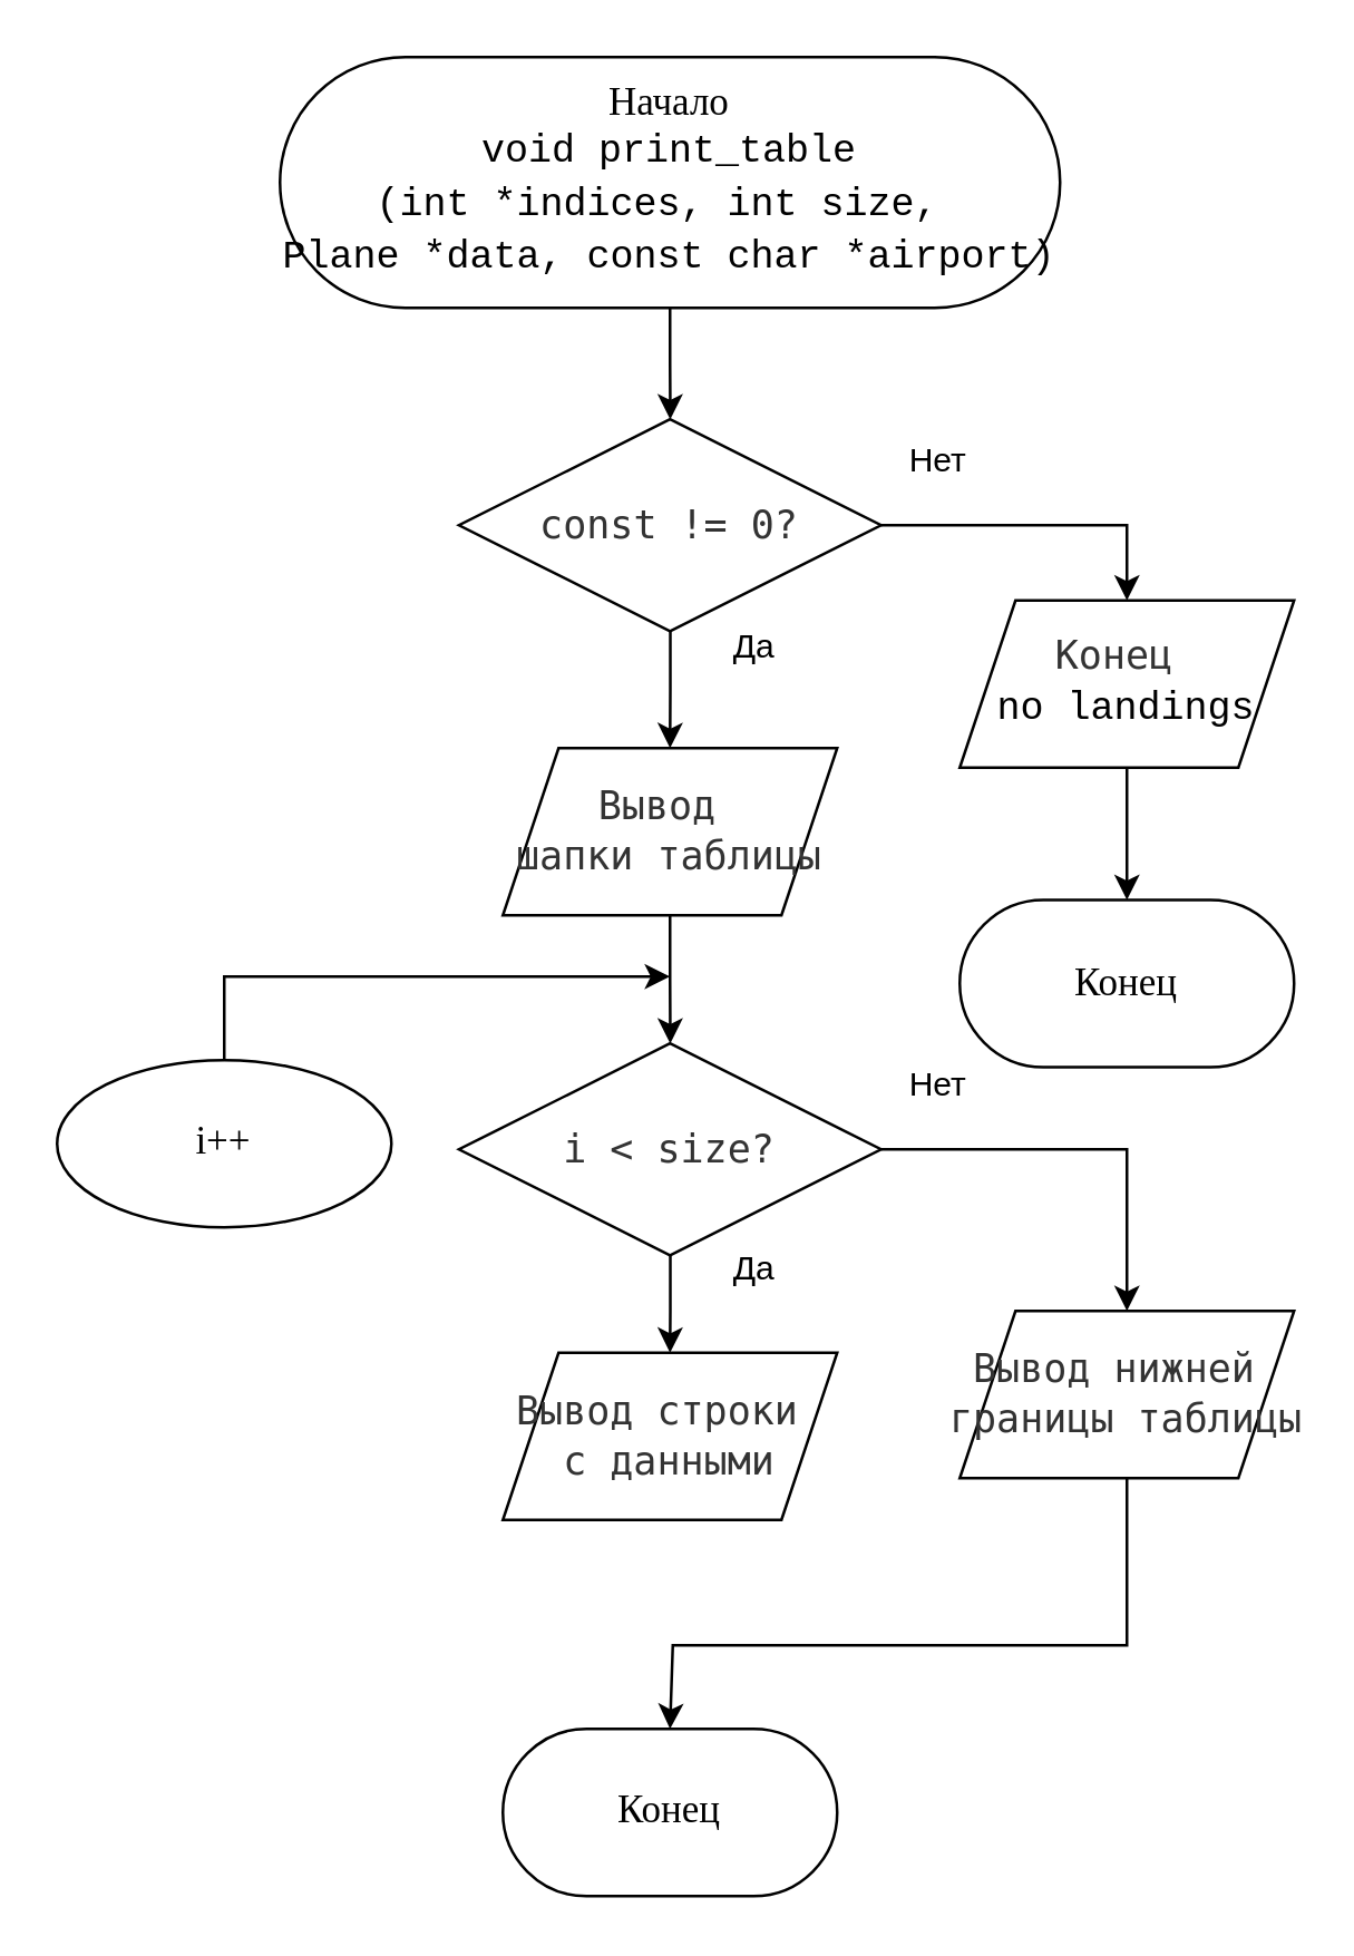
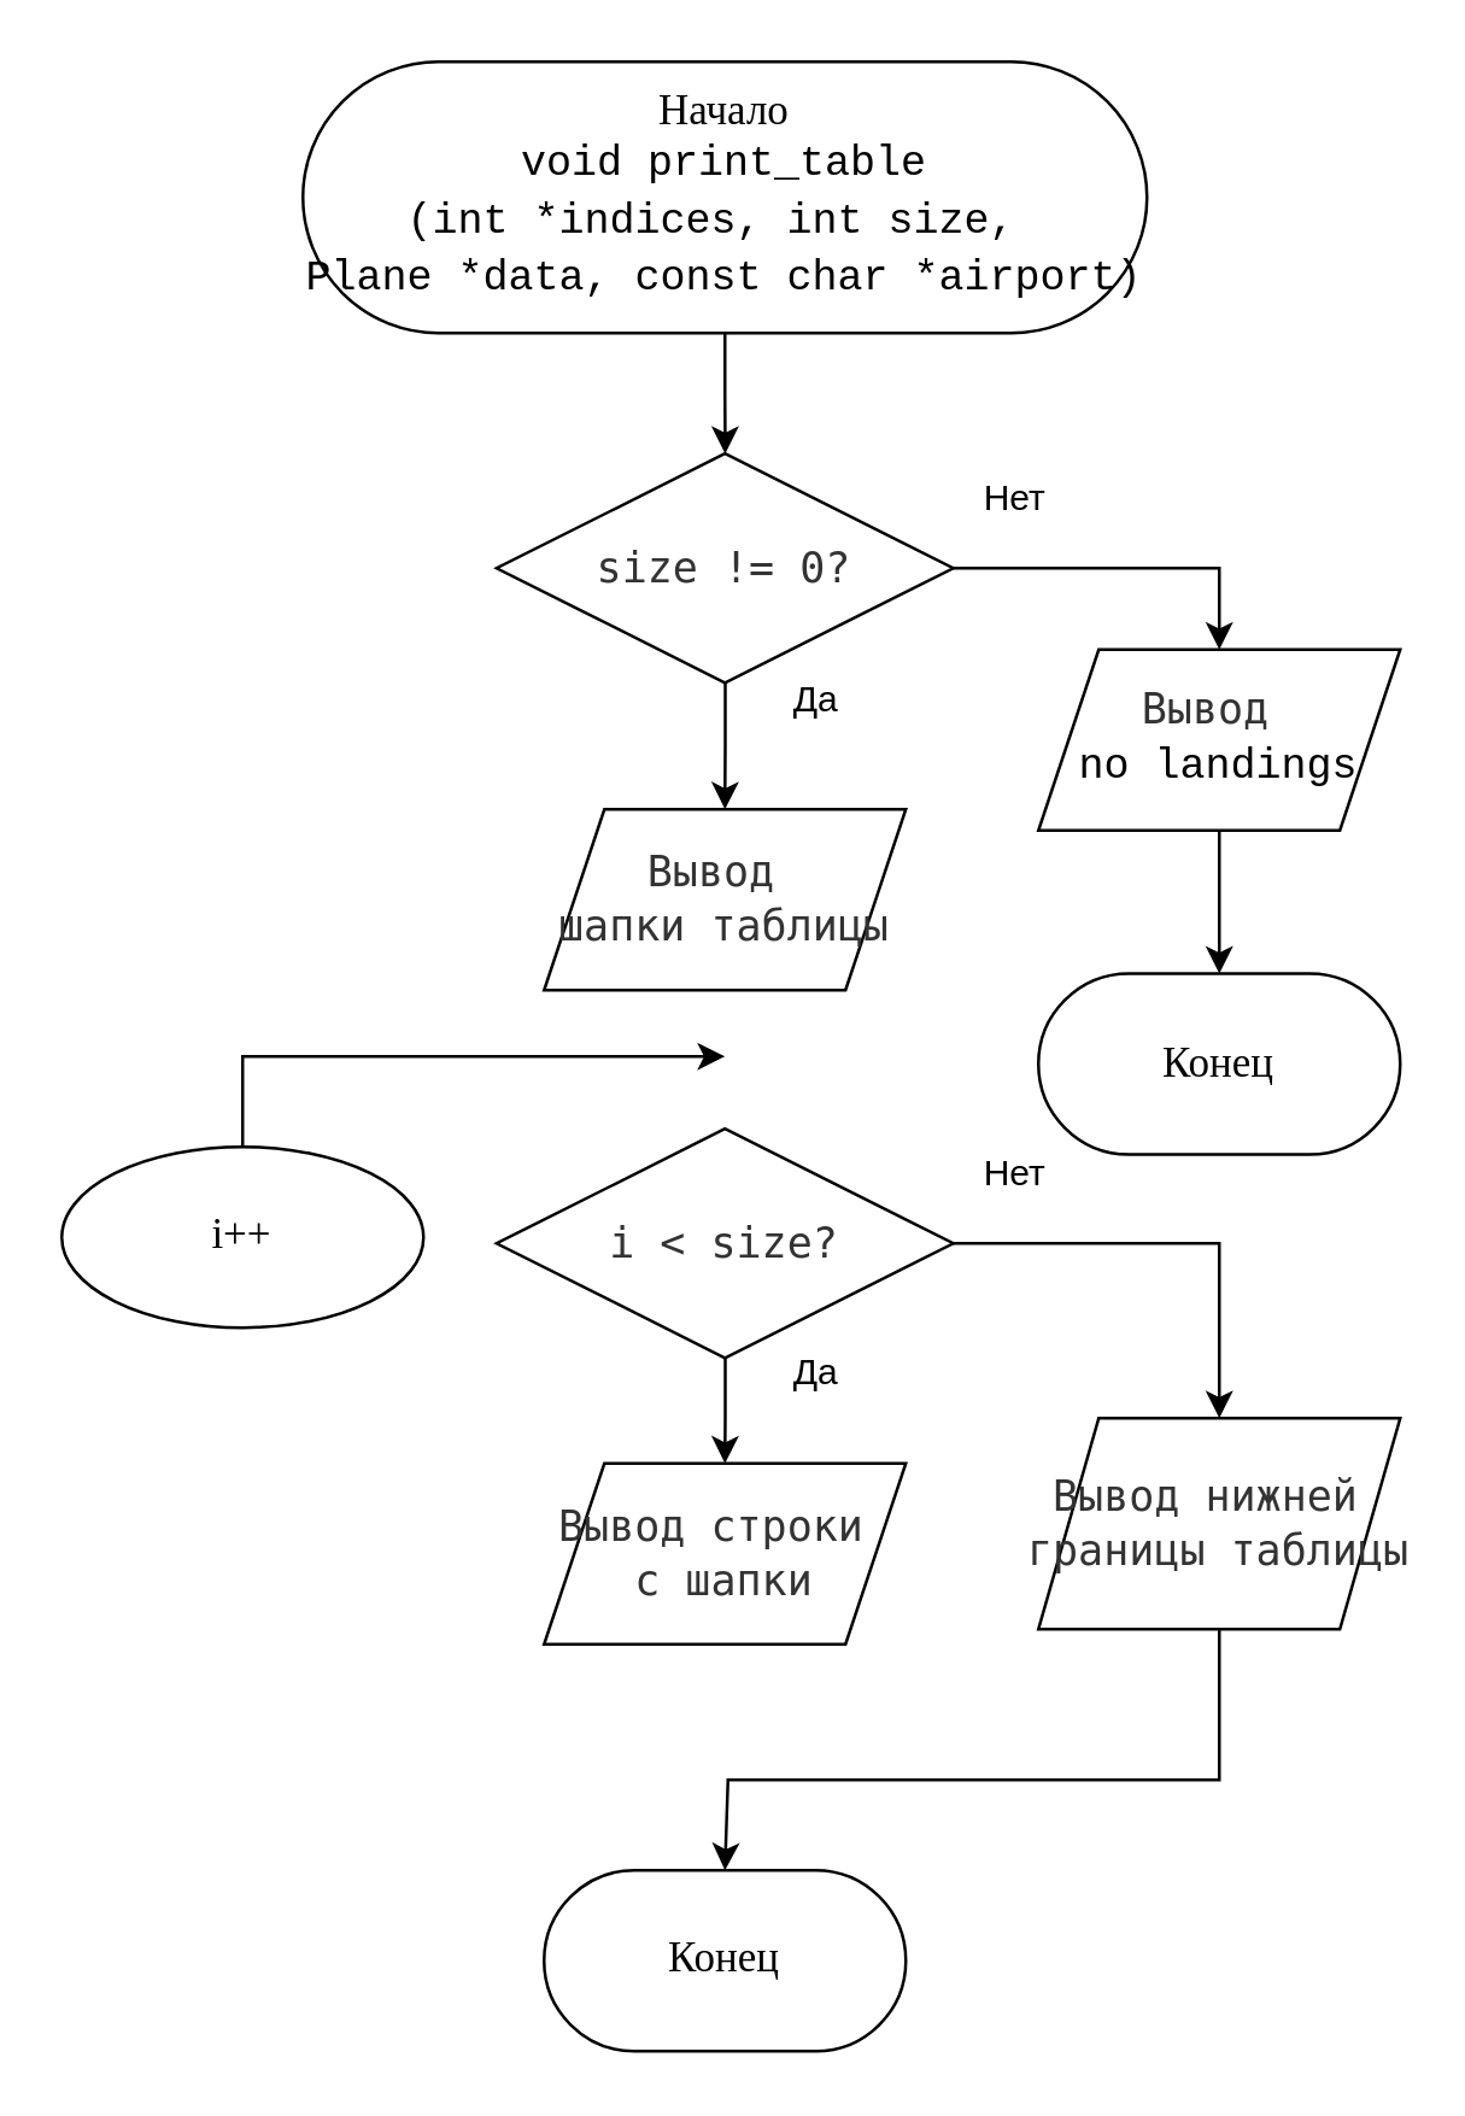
- <mxCell id="5" value="&lt;div style=&quot;line-height: 19px; white-space: pre;&quot;&gt;&lt;div style=&quot;line-height: 19px;&quot;&gt;&lt;div style=&quot;line-height: 19px;&quot;&gt;&lt;span style=&quot;color: rgb(51, 51, 51); white-space-collapse: collapse;&quot;&gt;&lt;font face=&quot;Consolas, Monaco, Andale Mono, Ubuntu Mono, monospace&quot; style=&quot;&quot;&gt;const != 0?&lt;/font&gt;&lt;/span&gt;&lt;/div&gt;&lt;/div&gt;&lt;/div&gt;" style="rhombus;whiteSpace=wrap;html=1;rounded=1;strokeColor=default;align=center;verticalAlign=middle;arcSize=0;fontFamily=Consolas;fontSize=14;fontColor=default;fillColor=default;" vertex="1" parent="1"><mxGeometry x="164.25" y="150" width="151.5" height="76" as="geometry" /></mxCell>
+ <mxCell id="5" value="&lt;div style=&quot;line-height: 19px; white-space: pre;&quot;&gt;&lt;div style=&quot;line-height: 19px;&quot;&gt;&lt;div style=&quot;line-height: 19px;&quot;&gt;&lt;span style=&quot;color: rgb(51, 51, 51); white-space-collapse: collapse;&quot;&gt;&lt;font face=&quot;Consolas, Monaco, Andale Mono, Ubuntu Mono, monospace&quot; style=&quot;&quot;&gt;size != 0?&lt;/font&gt;&lt;/span&gt;&lt;/div&gt;&lt;/div&gt;&lt;/div&gt;" style="rhombus;whiteSpace=wrap;html=1;rounded=1;strokeColor=default;align=center;verticalAlign=middle;arcSize=0;fontFamily=Consolas;fontSize=14;fontColor=default;fillColor=default;" vertex="1" parent="1"><mxGeometry x="164.25" y="150" width="151.5" height="76" as="geometry" /></mxCell>
- <mxCell id="11" value="&lt;span style=&quot;color: rgb(51, 51, 51); text-wrap-mode: nowrap;&quot;&gt;&lt;font face=&quot;Consolas, Monaco, Andale Mono, Ubuntu Mono, monospace&quot; style=&quot;&quot;&gt;Конец&amp;nbsp;&lt;/font&gt;&lt;/span&gt;&lt;div&gt;&lt;div style=&quot;font-family: Consolas, &amp;quot;Courier New&amp;quot;, monospace; line-height: 19px; white-space: pre;&quot;&gt;&lt;span&gt;&lt;font style=&quot;color: rgb(0, 0, 0);&quot;&gt;no landings&lt;/font&gt;&lt;/span&gt;&lt;/div&gt;&lt;/div&gt;" style="shape=parallelogram;perimeter=parallelogramPerimeter;whiteSpace=wrap;html=1;fixedSize=1;fontSize=14;fontFamily=Consolas;rounded=1;arcSize=0;" vertex="1" parent="1"><mxGeometry x="344" y="215" width="120" height="60" as="geometry" /></mxCell>
+ <mxCell id="11" value="&lt;span style=&quot;color: rgb(51, 51, 51); text-wrap-mode: nowrap;&quot;&gt;&lt;font face=&quot;Consolas, Monaco, Andale Mono, Ubuntu Mono, monospace&quot; style=&quot;&quot;&gt;Вывод&amp;nbsp;&lt;/font&gt;&lt;/span&gt;&lt;div&gt;&lt;div style=&quot;font-family: Consolas, &amp;quot;Courier New&amp;quot;, monospace; line-height: 19px; white-space: pre;&quot;&gt;&lt;span&gt;&lt;font style=&quot;color: rgb(0, 0, 0);&quot;&gt;no landings&lt;/font&gt;&lt;/span&gt;&lt;/div&gt;&lt;/div&gt;" style="shape=parallelogram;perimeter=parallelogramPerimeter;whiteSpace=wrap;html=1;fixedSize=1;fontSize=14;fontFamily=Consolas;rounded=1;arcSize=0;" vertex="1" parent="1"><mxGeometry x="344" y="215" width="120" height="60" as="geometry" /></mxCell>
- <mxCell id="6" style="edgeStyle=orthogonalEdgeStyle;rounded=0;orthogonalLoop=1;jettySize=auto;html=1;" edge="1" parent="1" source="7" target="14"><mxGeometry relative="1" as="geometry" /></mxCell>
- <mxCell id="19" value="&lt;span style=&quot;color: rgb(51, 51, 51); text-wrap-mode: nowrap;&quot;&gt;&lt;font face=&quot;Consolas, Monaco, Andale Mono, Ubuntu Mono, monospace&quot; style=&quot;&quot;&gt;Вывод нижней&amp;nbsp;&lt;/font&gt;&lt;/span&gt;&lt;div&gt;&lt;span style=&quot;color: rgb(51, 51, 51); text-wrap-mode: nowrap;&quot;&gt;&lt;font face=&quot;Consolas, Monaco, Andale Mono, Ubuntu Mono, monospace&quot; style=&quot;&quot;&gt;границы таблицы&lt;/font&gt;&lt;/span&gt;&lt;/div&gt;" style="shape=parallelogram;perimeter=parallelogramPerimeter;whiteSpace=wrap;html=1;fixedSize=1;fontSize=14;fontFamily=Consolas;rounded=1;arcSize=0;" vertex="1" parent="1"><mxGeometry x="344" y="470" width="120" height="60" as="geometry" /></mxCell>
+ <mxCell id="19" value="&lt;span style=&quot;color: rgb(51, 51, 51); text-wrap-mode: nowrap;&quot;&gt;&lt;font face=&quot;Consolas, Monaco, Andale Mono, Ubuntu Mono, monospace&quot; style=&quot;&quot;&gt;Вывод нижней&amp;nbsp;&lt;/font&gt;&lt;/span&gt;&lt;div&gt;&lt;span style=&quot;color: rgb(51, 51, 51); text-wrap-mode: nowrap;&quot;&gt;&lt;font face=&quot;Consolas, Monaco, Andale Mono, Ubuntu Mono, monospace&quot; style=&quot;&quot;&gt;границы таблицы&lt;/font&gt;&lt;/span&gt;&lt;/div&gt;" style="shape=parallelogram;perimeter=parallelogramPerimeter;whiteSpace=wrap;html=1;fixedSize=1;fontSize=14;fontFamily=Consolas;rounded=1;arcSize=0;" vertex="1" parent="1"><mxGeometry x="344" y="470" width="120" height="70" as="geometry" /></mxCell>
- <mxCell id="15" value="&lt;span style=&quot;color: rgb(51, 51, 51); text-wrap-mode: nowrap;&quot;&gt;&lt;font face=&quot;Consolas, Monaco, Andale Mono, Ubuntu Mono, monospace&quot; style=&quot;&quot;&gt;Вывод строки&amp;nbsp;&lt;/font&gt;&lt;/span&gt;&lt;div&gt;&lt;span style=&quot;color: rgb(51, 51, 51); text-wrap-mode: nowrap;&quot;&gt;&lt;font face=&quot;Consolas, Monaco, Andale Mono, Ubuntu Mono, monospace&quot; style=&quot;&quot;&gt;с данными&lt;/font&gt;&lt;/span&gt;&lt;/div&gt;" style="shape=parallelogram;perimeter=parallelogramPerimeter;whiteSpace=wrap;html=1;fixedSize=1;fontSize=14;fontFamily=Consolas;rounded=1;arcSize=0;" vertex="1" parent="1"><mxGeometry x="180" y="485" width="120" height="60" as="geometry" /></mxCell>
+ <mxCell id="15" value="&lt;span style=&quot;color: rgb(51, 51, 51); text-wrap-mode: nowrap;&quot;&gt;&lt;font face=&quot;Consolas, Monaco, Andale Mono, Ubuntu Mono, monospace&quot; style=&quot;&quot;&gt;Вывод строки&amp;nbsp;&lt;/font&gt;&lt;/span&gt;&lt;div&gt;&lt;span style=&quot;color: rgb(51, 51, 51); text-wrap-mode: nowrap;&quot;&gt;&lt;font face=&quot;Consolas, Monaco, Andale Mono, Ubuntu Mono, monospace&quot; style=&quot;&quot;&gt;с шапки&lt;/font&gt;&lt;/span&gt;&lt;/div&gt;" style="shape=parallelogram;perimeter=parallelogramPerimeter;whiteSpace=wrap;html=1;fixedSize=1;fontSize=14;fontFamily=Consolas;rounded=1;arcSize=0;" vertex="1" parent="1"><mxGeometry x="180" y="485" width="120" height="60" as="geometry" /></mxCell>
